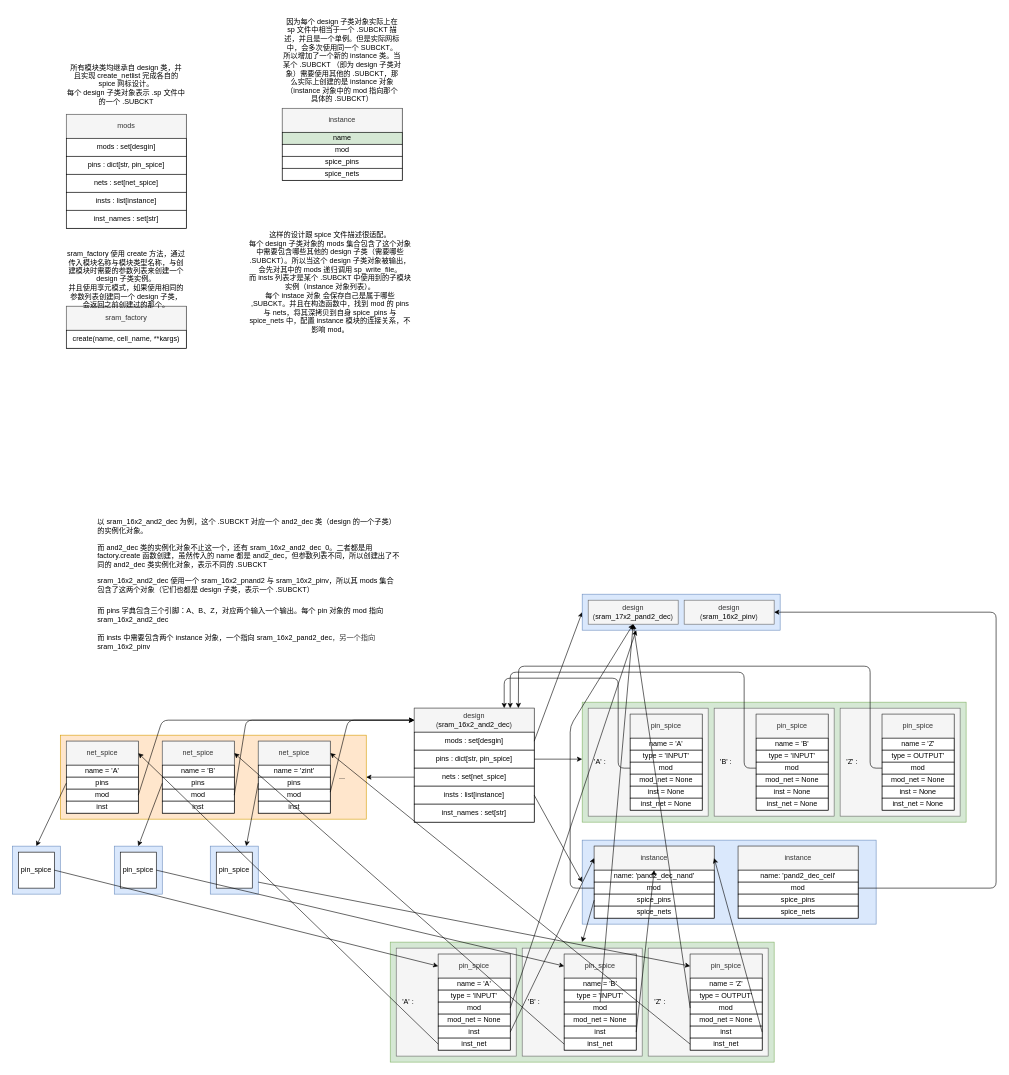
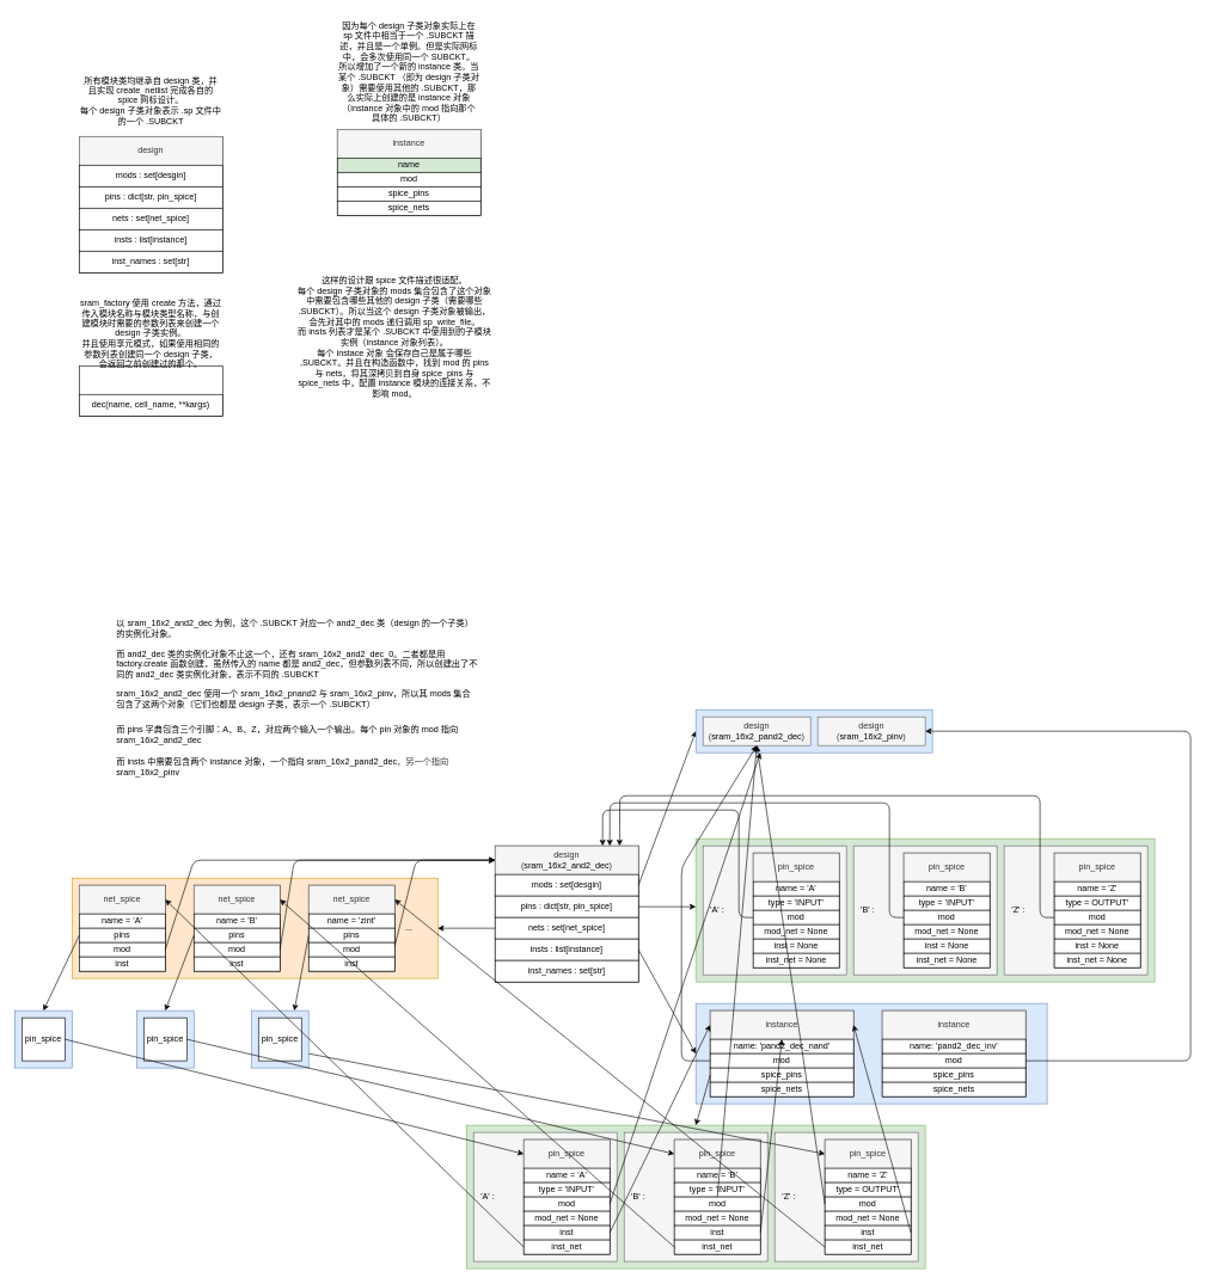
- <mxCell id="7" value="mods" style="rounded=0;whiteSpace=wrap;html=1;fillColor=#f5f5f5;strokeColor=#666666;fontColor=#333333;" parent="1" vertex="1"><mxGeometry x="110" y="190" width="200" height="40" as="geometry" /></mxCell>
+ <mxCell id="7" value="design" style="rounded=0;whiteSpace=wrap;html=1;fillColor=#f5f5f5;strokeColor=#666666;fontColor=#333333;" parent="1" vertex="1"><mxGeometry x="110" y="190" width="200" height="40" as="geometry" /></mxCell>
- <mxCell id="14" value="sram_factory" style="text;html=1;strokeColor=#666666;fillColor=#f5f5f5;align=center;verticalAlign=middle;whiteSpace=wrap;rounded=0;fontColor=#333333;" parent="1" vertex="1"><mxGeometry x="110" y="510" width="200" height="40" as="geometry" /></mxCell>
- <mxCell id="16" value="create(name, cell_name, **kargs)" style="rounded=0;whiteSpace=wrap;html=1;" parent="1" vertex="1"><mxGeometry x="110" y="550" width="200" height="30" as="geometry" /></mxCell>
+ <mxCell id="16" value="dec(name, cell_name, **kargs)" style="rounded=0;whiteSpace=wrap;html=1;" parent="1" vertex="1"><mxGeometry x="110" y="550" width="200" height="30" as="geometry" /></mxCell>
- <mxCell id="36" value="design&lt;br&gt;(&lt;span style=&quot;color: rgb(0 , 0 , 0) ; text-align: left&quot;&gt;sram_17x2_pand2_dec&lt;/span&gt;)" style="rounded=0;whiteSpace=wrap;html=1;fillColor=#f5f5f5;strokeColor=#666666;fontColor=#333333;" parent="1" vertex="1"><mxGeometry x="980" y="1000" width="150" height="40" as="geometry" /></mxCell>
+ <mxCell id="36" value="design&lt;br&gt;(&lt;span style=&quot;color: rgb(0 , 0 , 0) ; text-align: left&quot;&gt;sram_16x2_pand2_dec&lt;/span&gt;)" style="rounded=0;whiteSpace=wrap;html=1;fillColor=#f5f5f5;strokeColor=#666666;fontColor=#333333;" parent="1" vertex="1"><mxGeometry x="980" y="1000" width="150" height="40" as="geometry" /></mxCell>
- <mxCell id="76" value="name: 'pand2_dec_cell'" style="rounded=0;whiteSpace=wrap;html=1;" parent="1" vertex="1"><mxGeometry x="1230" y="1450" width="200" height="20" as="geometry" /></mxCell>
+ <mxCell id="76" value="name: 'pand2_dec_inv'" style="rounded=0;whiteSpace=wrap;html=1;" parent="1" vertex="1"><mxGeometry x="1230" y="1450" width="200" height="20" as="geometry" /></mxCell>
